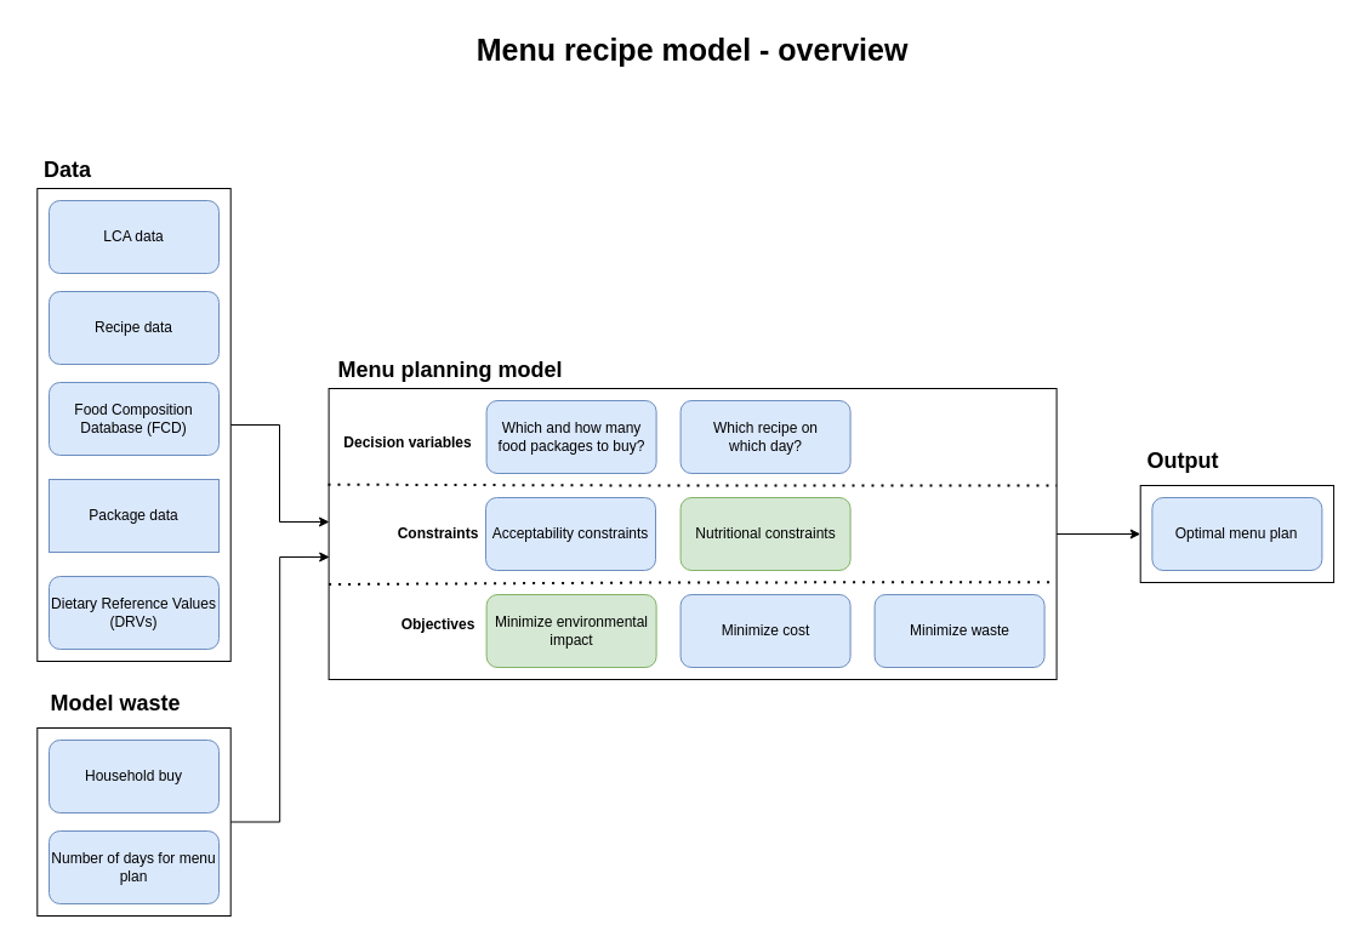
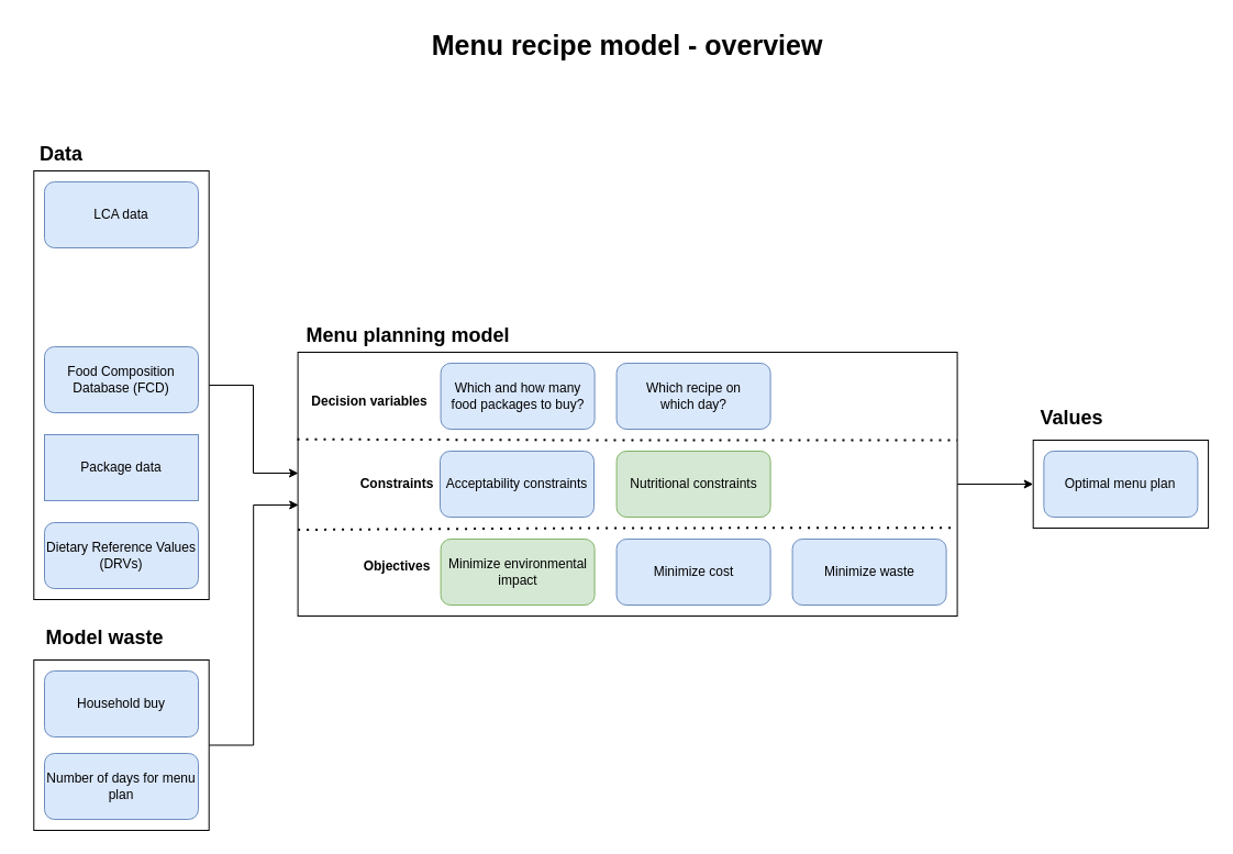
- <mxCell id="22" value="Recipe data" style="rounded=1;whiteSpace=wrap;html=1;fillColor=#dae8fc;strokeColor=#6c8ebf;" parent="1" vertex="1"><mxGeometry x="40" y="240" width="140" height="60" as="geometry" /></mxCell>
- <mxCell id="27" value="Output" style="text;html=1;strokeColor=none;fillColor=none;align=center;verticalAlign=middle;whiteSpace=wrap;rounded=0;fontStyle=1;horizontal=1;fontSize=18;" parent="1" vertex="1"><mxGeometry x="939.7" y="365" width="70" height="30" as="geometry" /></mxCell>
+ <mxCell id="27" value="Values" style="text;html=1;strokeColor=none;fillColor=none;align=center;verticalAlign=middle;whiteSpace=wrap;rounded=0;fontStyle=1;horizontal=1;fontSize=18;" parent="1" vertex="1"><mxGeometry x="939.7" y="365" width="70" height="30" as="geometry" /></mxCell>
